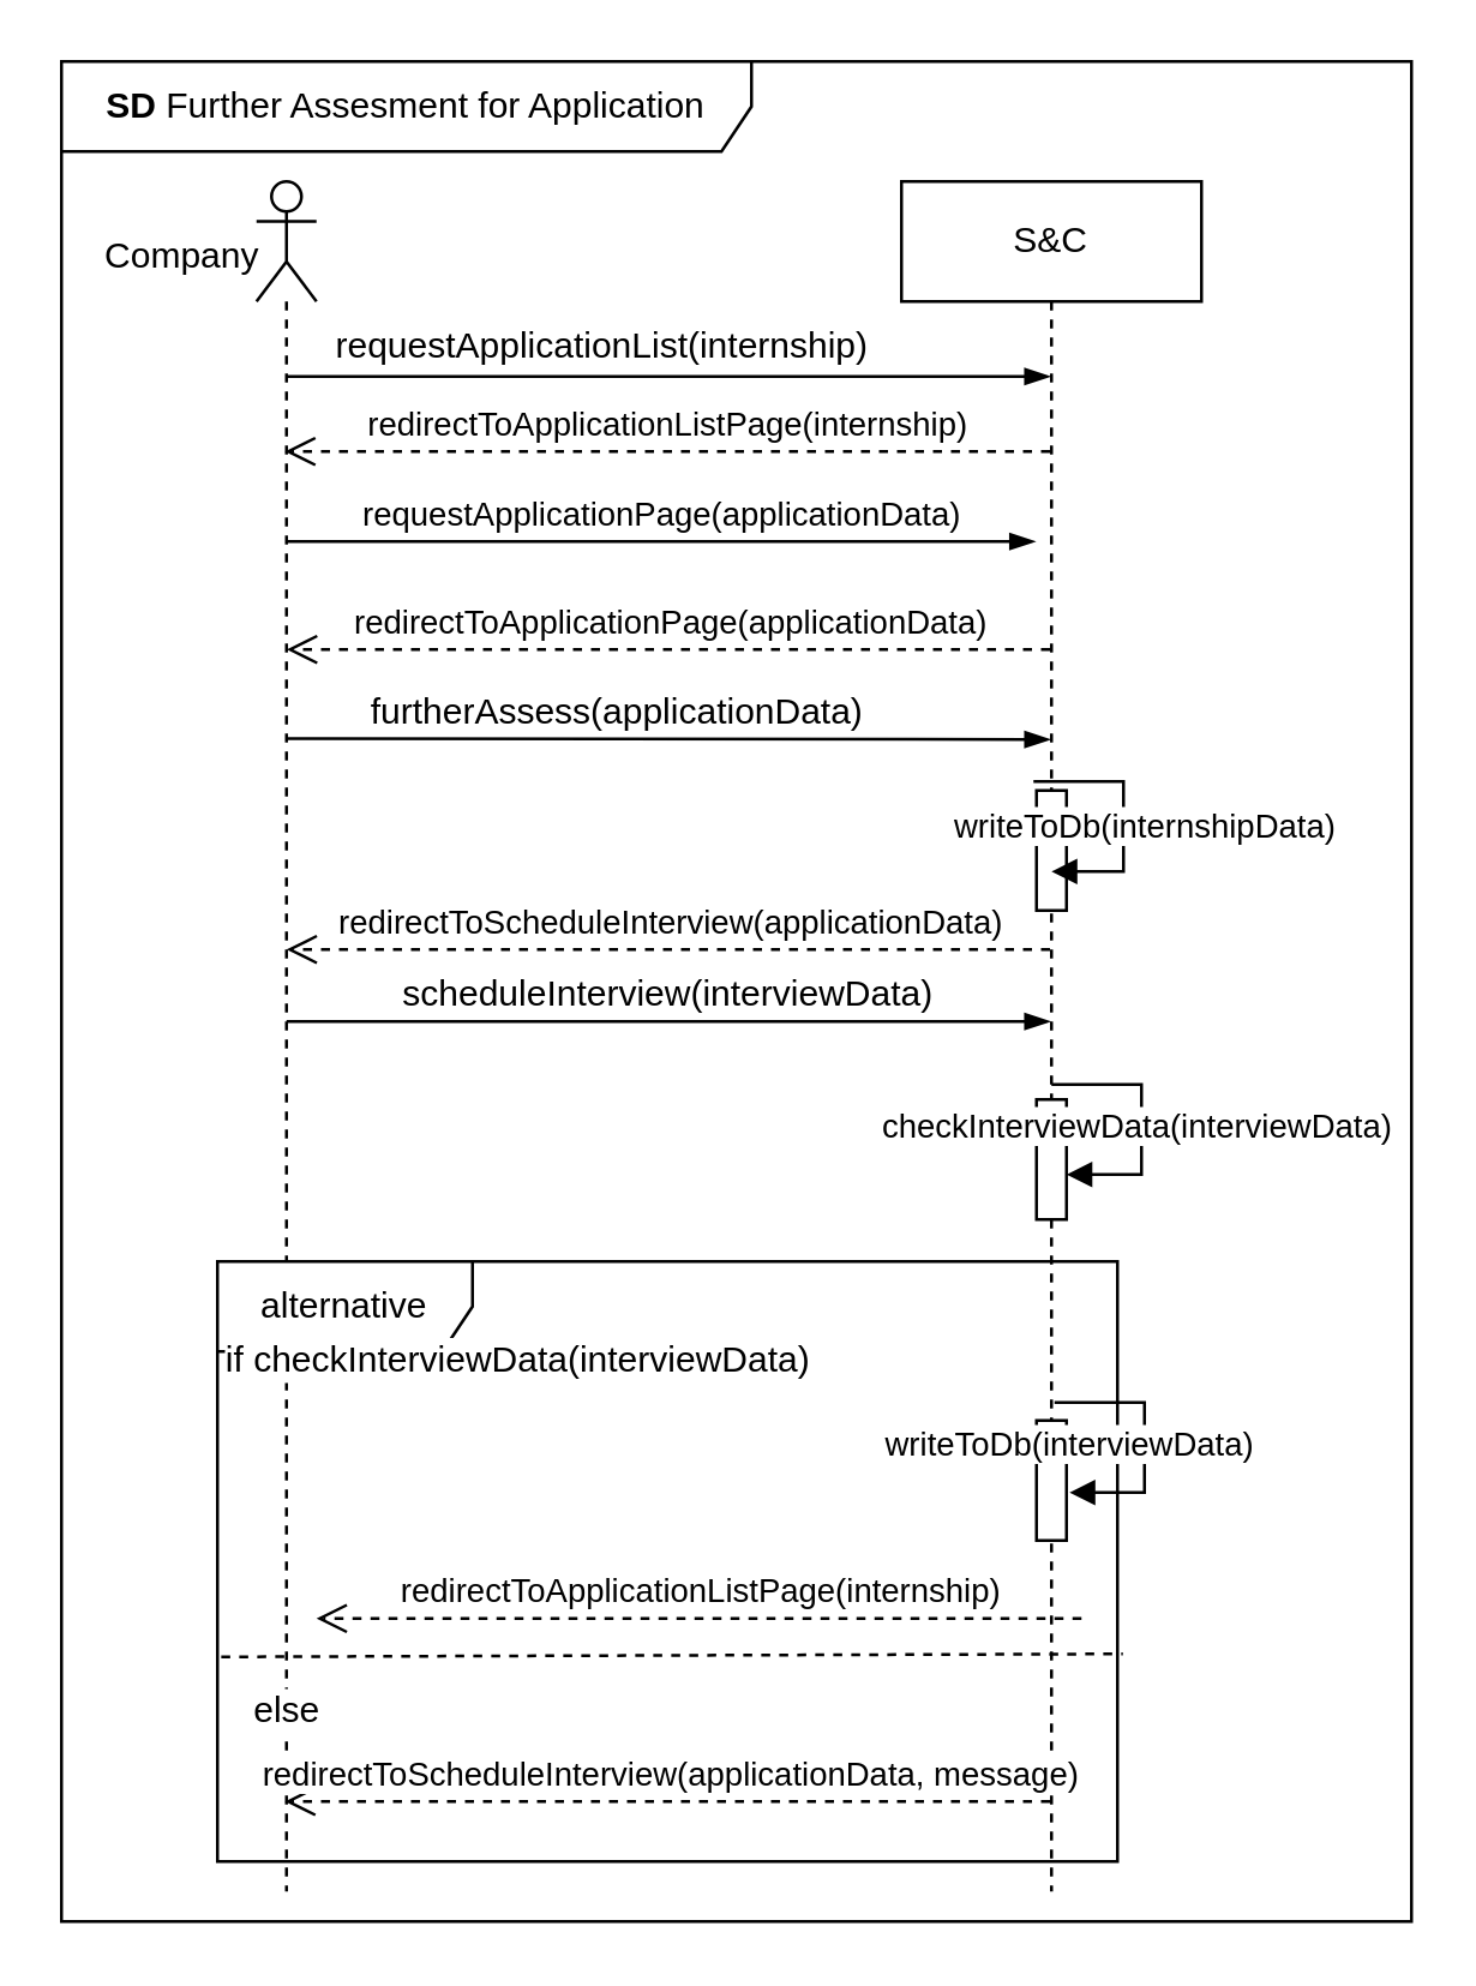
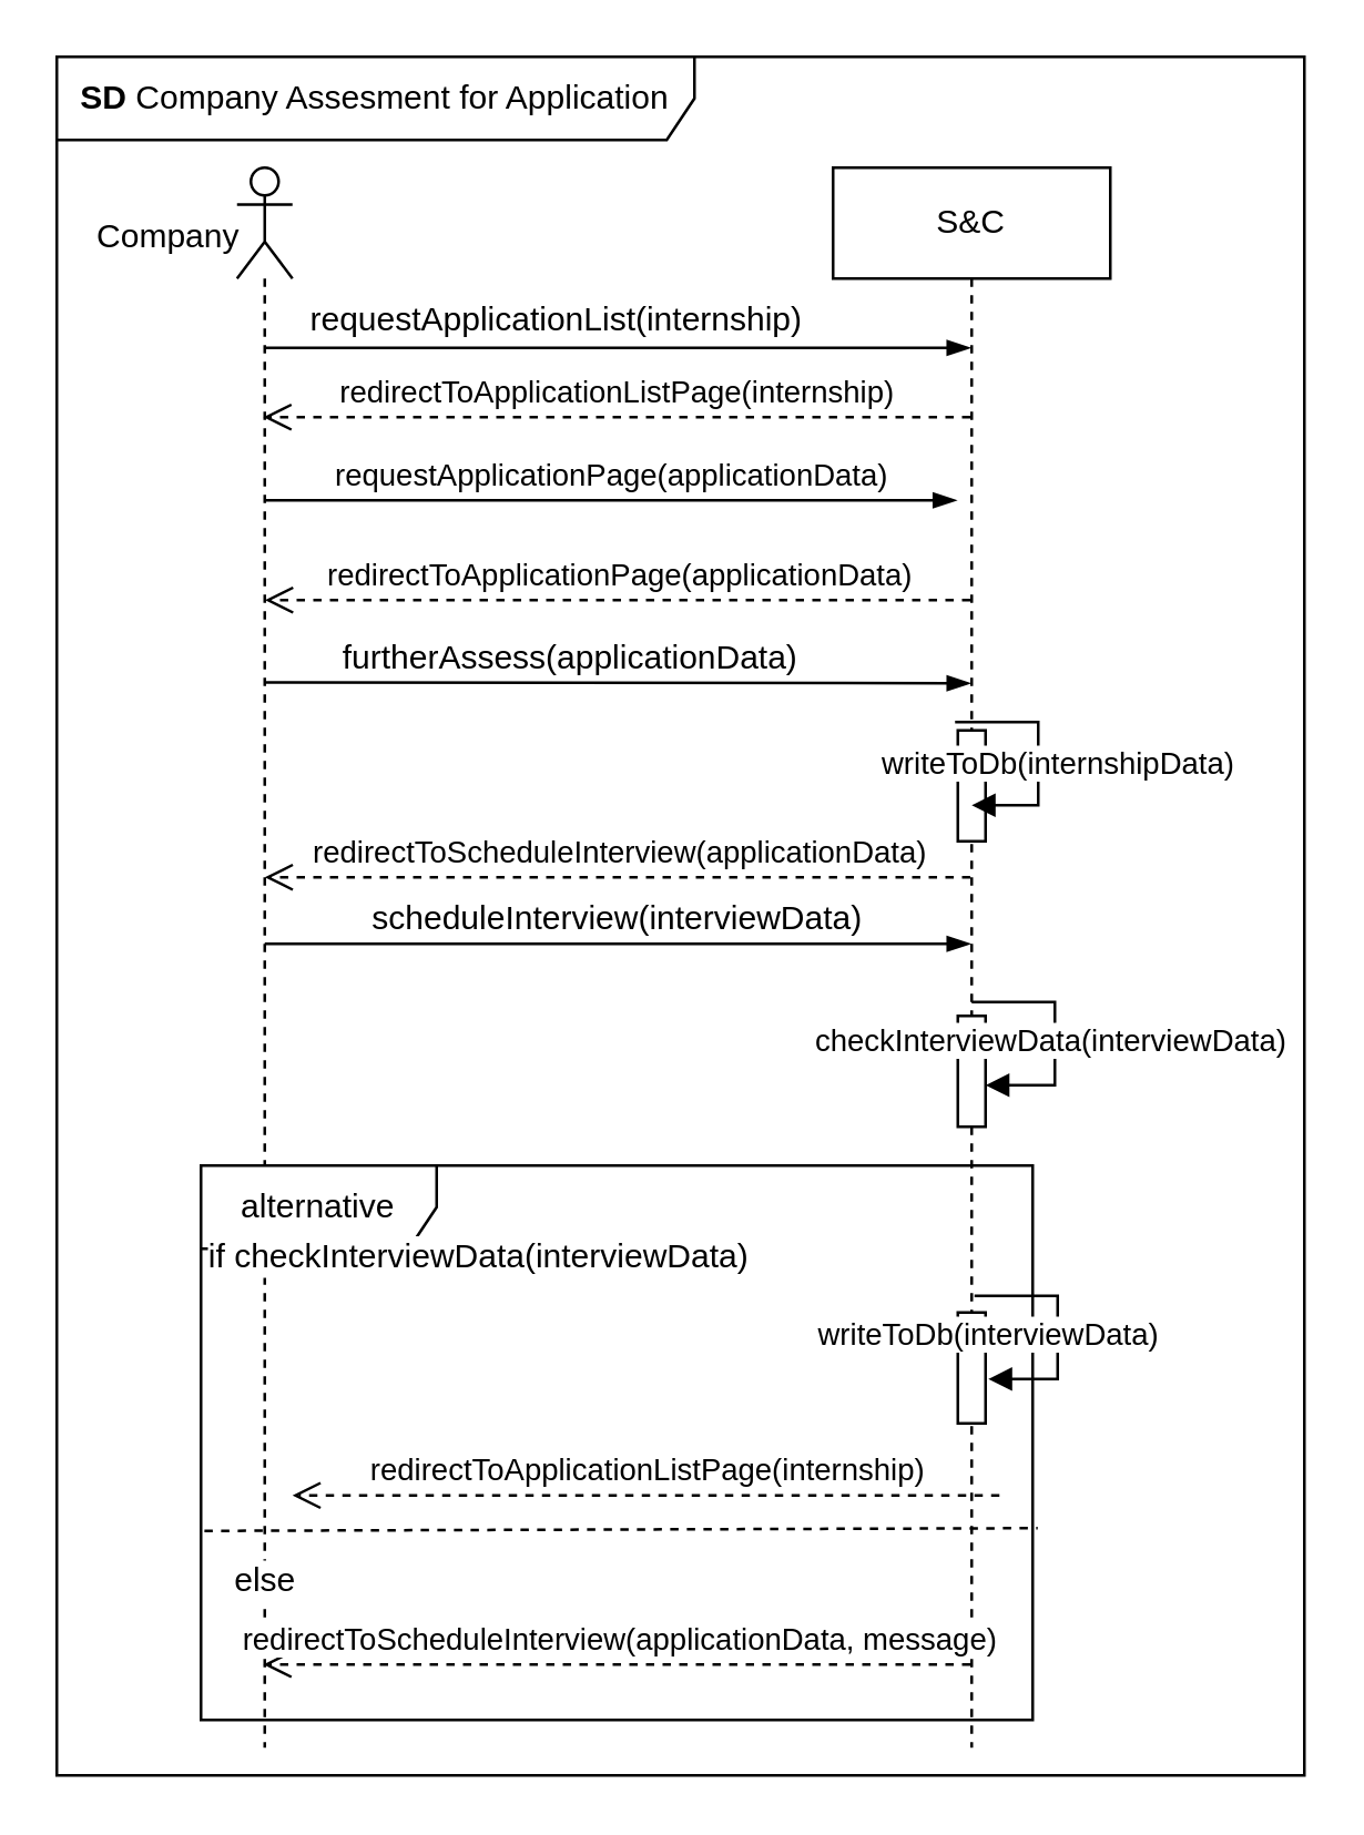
- <mxCell id="28" value="&lt;b&gt;SD&lt;/b&gt; Further Assesment for Application" style="shape=umlFrame;whiteSpace=wrap;html=1;pointerEvents=0;width=230;height=30;" vertex="1" parent="1"><mxGeometry x="20" width="450" height="620" as="geometry" y="20" /></mxCell>
+ <mxCell id="28" value="&lt;b&gt;SD&lt;/b&gt; Company Assesment for Application" style="shape=umlFrame;whiteSpace=wrap;html=1;pointerEvents=0;width=230;height=30;" vertex="1" parent="1"><mxGeometry x="20" width="450" height="620" as="geometry" y="20" /></mxCell>
